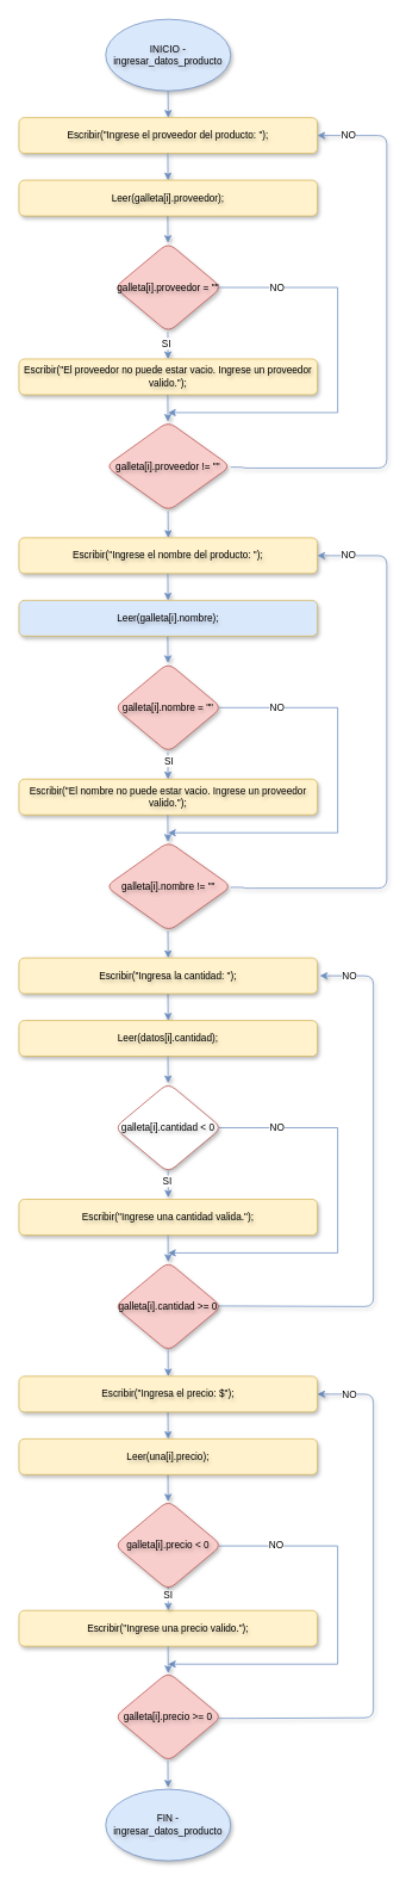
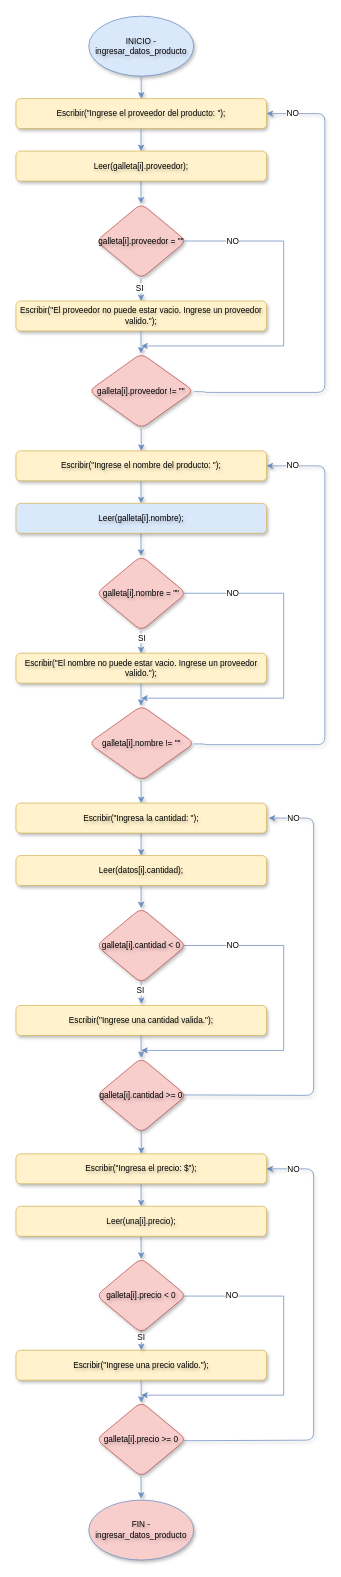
- <mxCell id="8" value="galleta[i].cantidad &amp;lt; 0" style="rhombus;whiteSpace=wrap;rounded=1;fillColor=#ffffff;strokeColor=#b85450;textShadow=1;strokeWidth=1;shadow=1;html=1;horizontal=1;fontSize=11;fontStyle=0;spacing=2;" parent="1" vertex="1"><mxGeometry x="128" y="1210" width="120" height="100" as="geometry" /></mxCell>
+ <mxCell id="8" value="galleta[i].cantidad &amp;lt; 0" style="rhombus;whiteSpace=wrap;rounded=1;fillColor=#f8cecc;strokeColor=#b85450;textShadow=1;strokeWidth=1;shadow=1;html=1;horizontal=1;fontSize=11;fontStyle=0;spacing=2;" parent="1" vertex="1"><mxGeometry x="128" y="1210" width="120" height="100" as="geometry" /></mxCell>
- <mxCell id="36" value="FIN - ingresar_datos_producto" style="ellipse;whiteSpace=wrap;rounded=1;fillColor=#dae8fc;strokeColor=#6c8ebf;textShadow=1;strokeWidth=1;shadow=1;html=1;horizontal=1;fontSize=11;fontStyle=0;spacing=2;" parent="1" vertex="1"><mxGeometry x="118" y="2000" width="140" height="80" as="geometry" /></mxCell>
+ <mxCell id="36" value="FIN - ingresar_datos_producto" style="ellipse;whiteSpace=wrap;rounded=1;fillColor=#f8cecc;strokeColor=#6c8ebf;textShadow=1;strokeWidth=1;shadow=1;html=1;horizontal=1;fontSize=11;fontStyle=0;spacing=2;" parent="1" vertex="1"><mxGeometry x="118" y="2000" width="140" height="80" as="geometry" /></mxCell>
